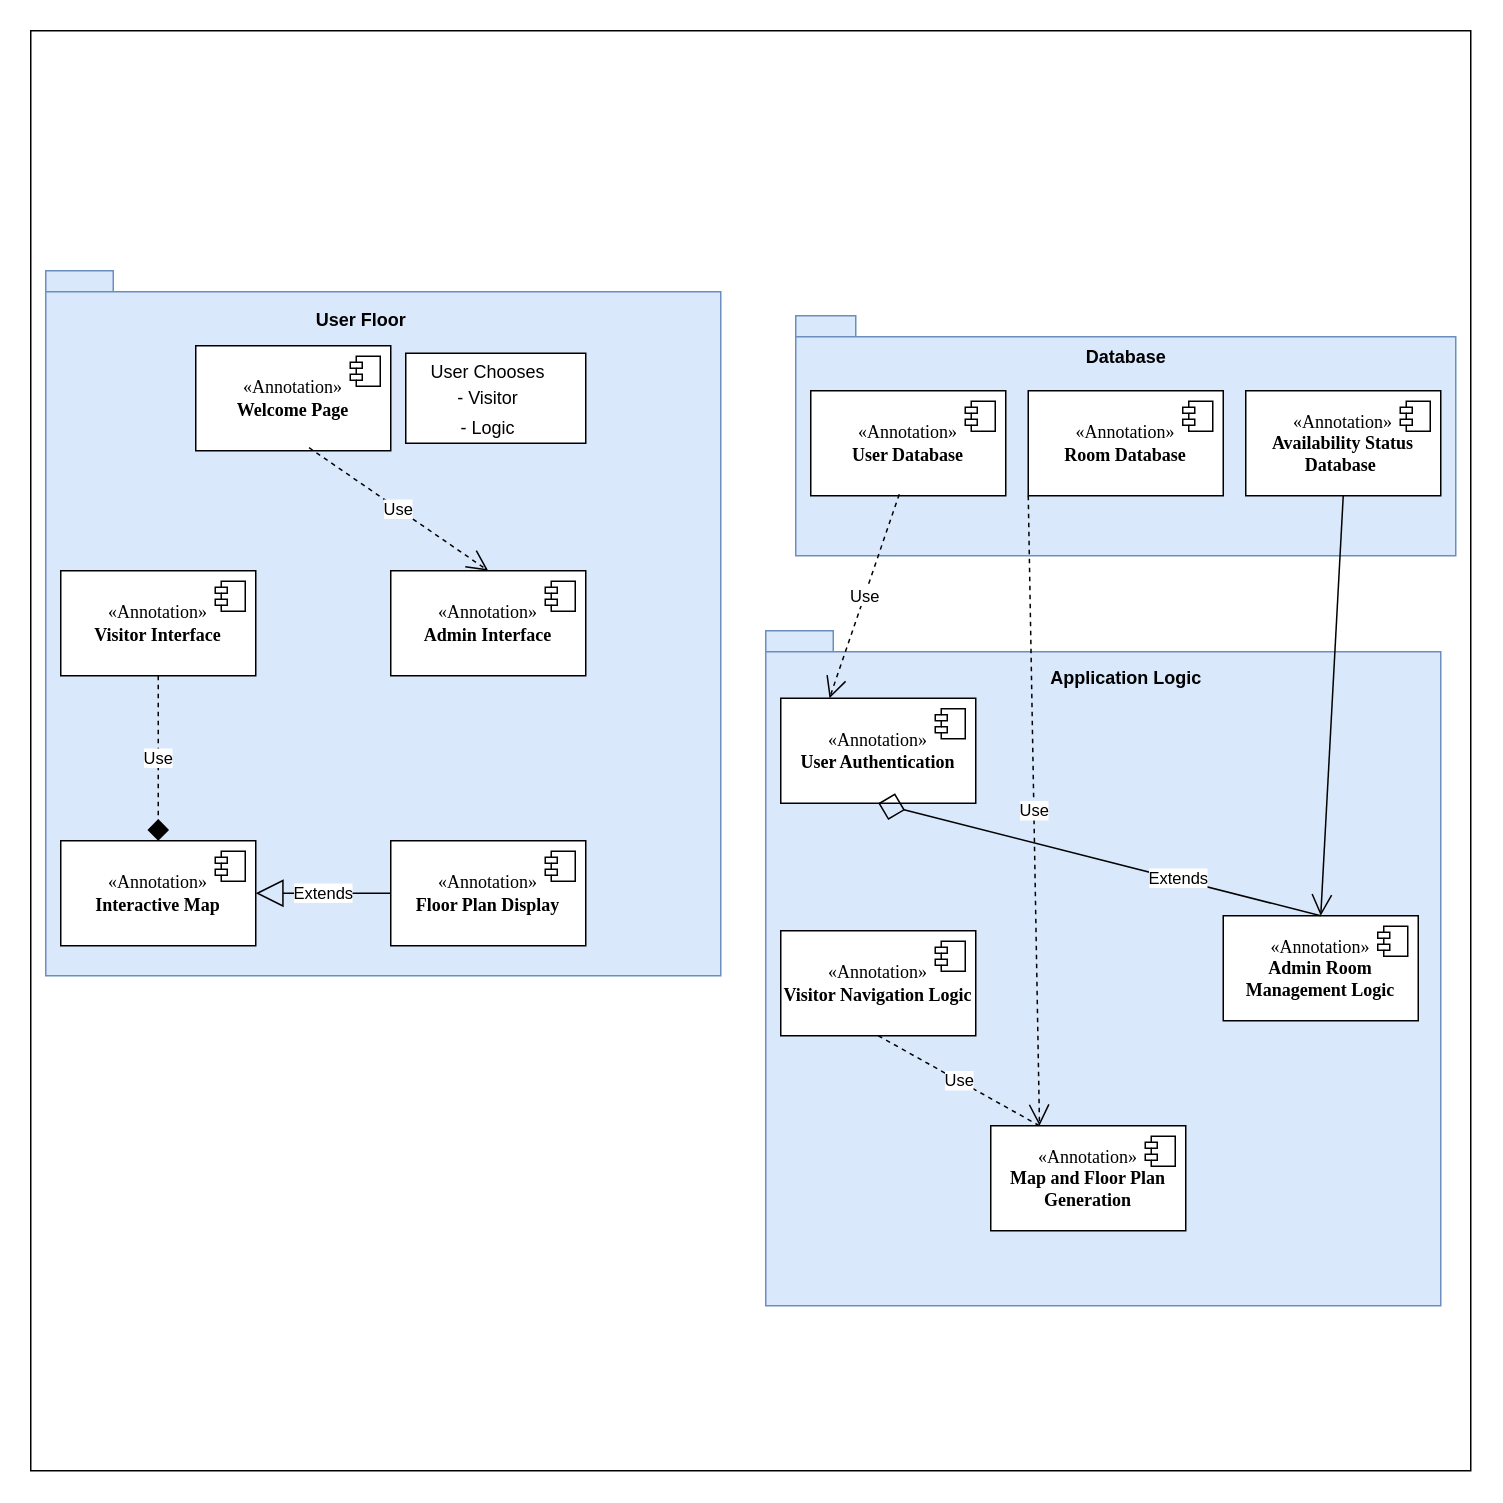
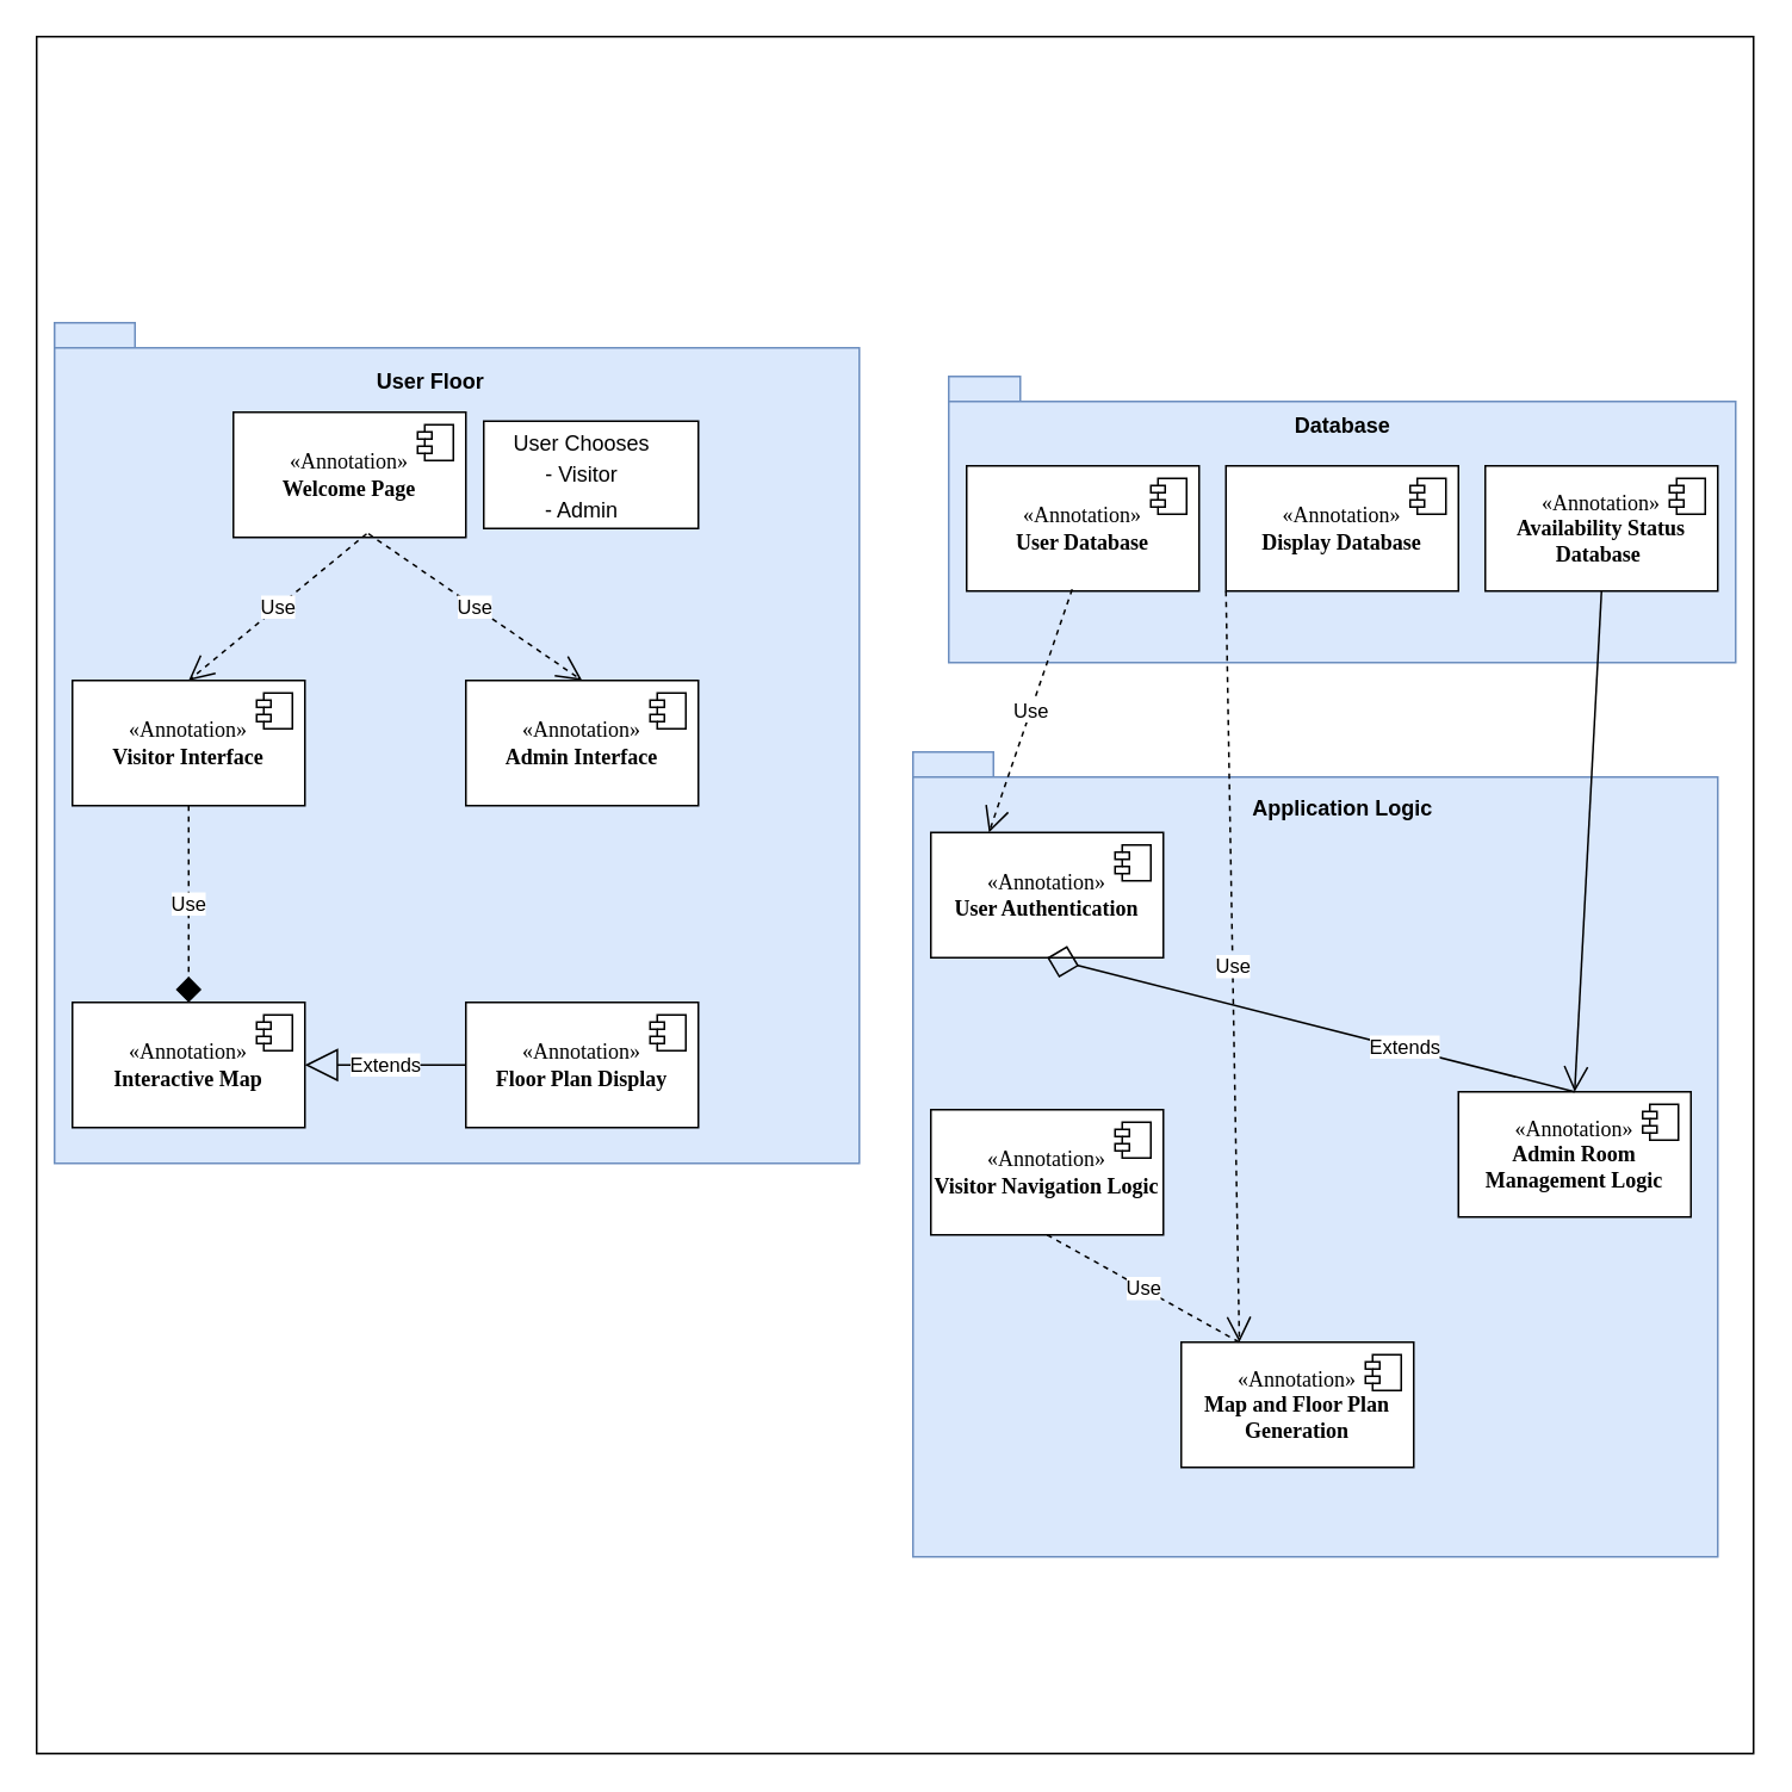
- <mxCell id="19" value="- Logic" style="text;html=1;align=center;verticalAlign=middle;whiteSpace=wrap;rounded=0;" vertex="1" parent="1"><mxGeometry x="280" y="275" width="90" height="20" as="geometry" /></mxCell>
+ <mxCell id="19" value="- Admin" style="text;html=1;align=center;verticalAlign=middle;whiteSpace=wrap;rounded=0;" vertex="1" parent="1"><mxGeometry x="280" y="275" width="90" height="20" as="geometry" /></mxCell>
- <mxCell id="25" value="«Annotation»&lt;br&gt;&lt;b&gt;Room Database&lt;/b&gt;" style="html=1;dropTarget=0;whiteSpace=wrap;fontFamily=Times New Roman;spacing=2;" vertex="1" parent="1"><mxGeometry x="685" y="260" width="130" height="70" as="geometry" /></mxCell>
+ <mxCell id="25" value="«Annotation»&lt;br&gt;&lt;b&gt;Display Database&lt;/b&gt;" style="html=1;dropTarget=0;whiteSpace=wrap;fontFamily=Times New Roman;spacing=2;" vertex="1" parent="1"><mxGeometry x="685" y="260" width="130" height="70" as="geometry" /></mxCell>
+ <mxCell id="20" value="Use" style="endArrow=open;endSize=12;dashed=1;html=1;rounded=0;entryX=0.5;entryY=0;entryDx=0;entryDy=0;exitX=0.573;exitY=0.971;exitDx=0;exitDy=0;exitPerimeter=0;" edge="1" parent="1" source="12" target="6"><mxGeometry width="160" relative="1" as="geometry"><mxPoint x="248" y="500" as="sourcePoint" /><mxPoint x="185" y="600" as="targetPoint" /></mxGeometry></mxCell>
